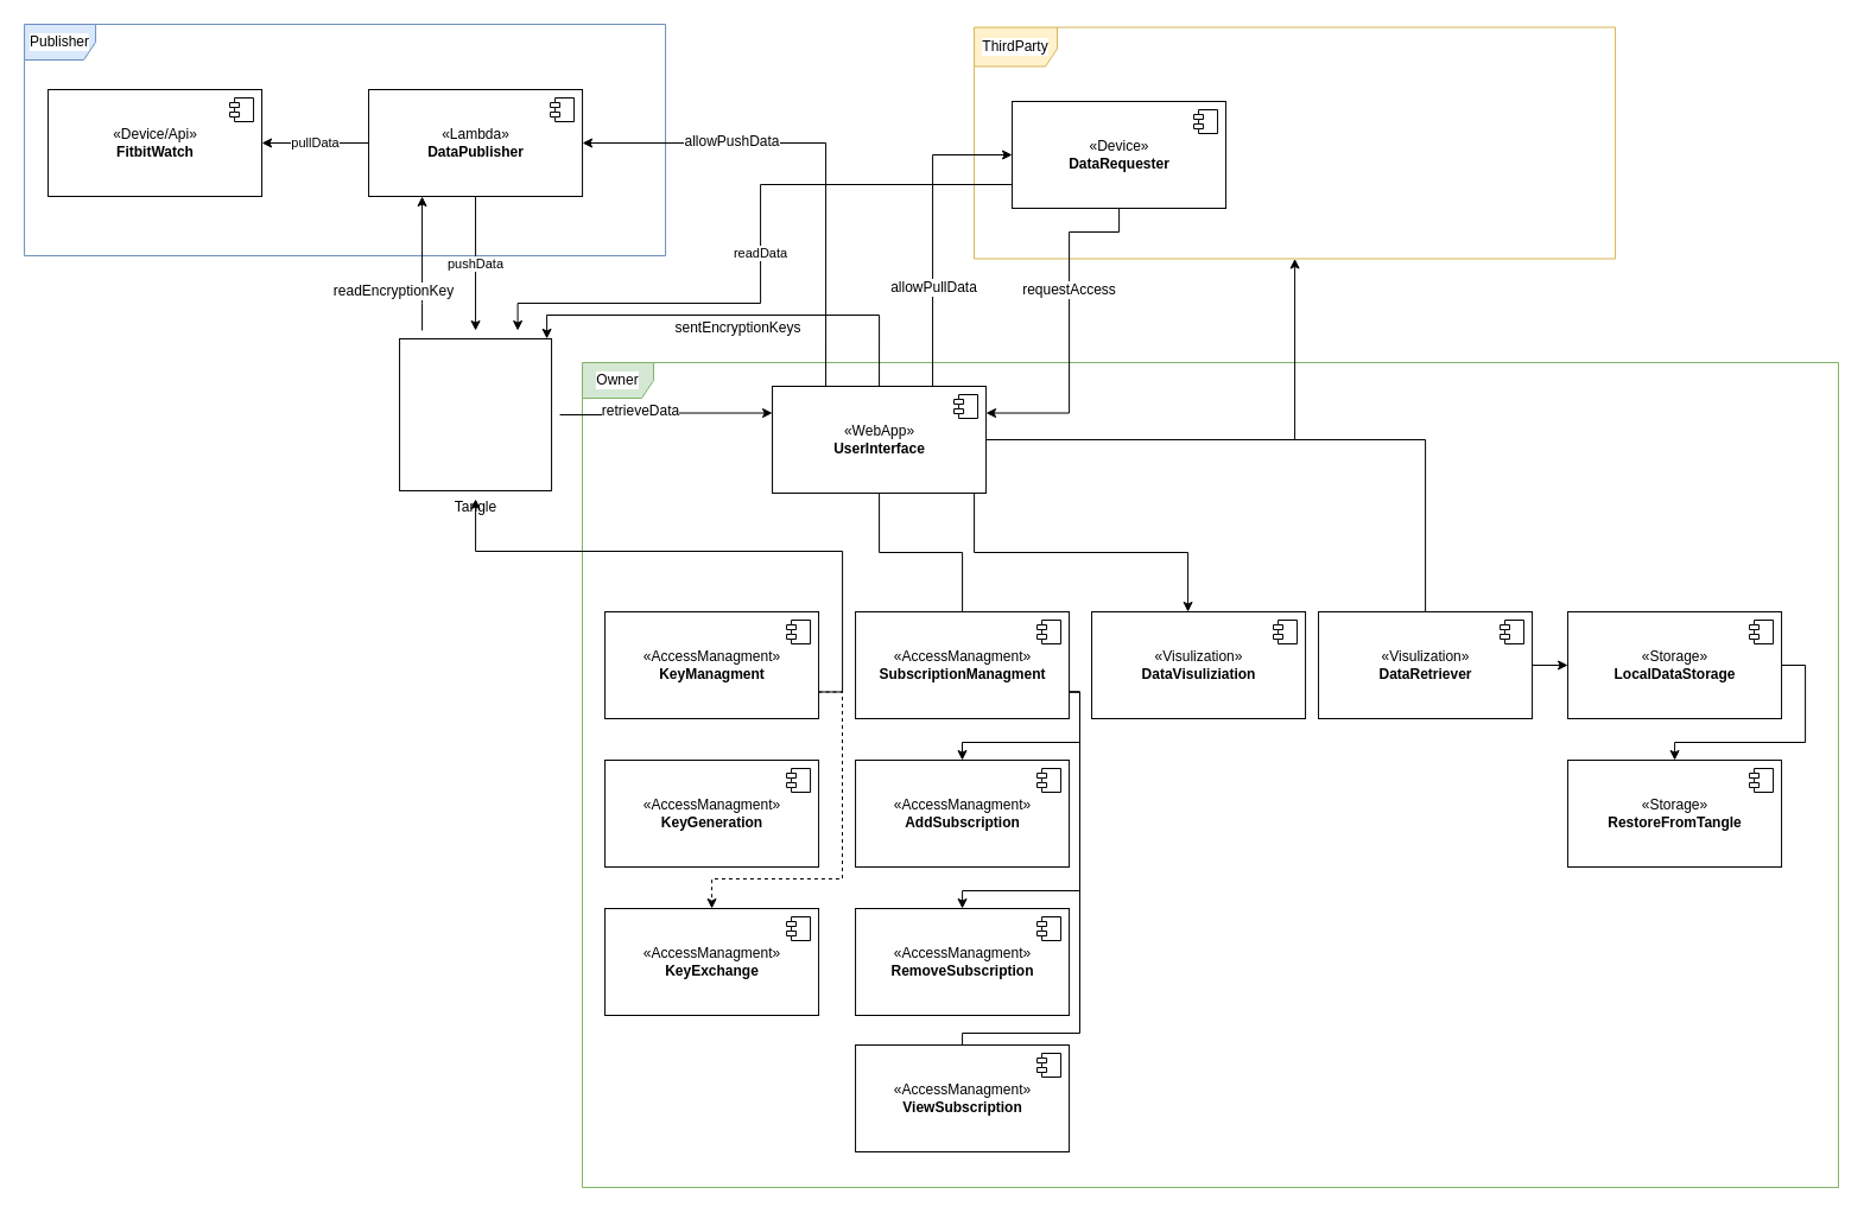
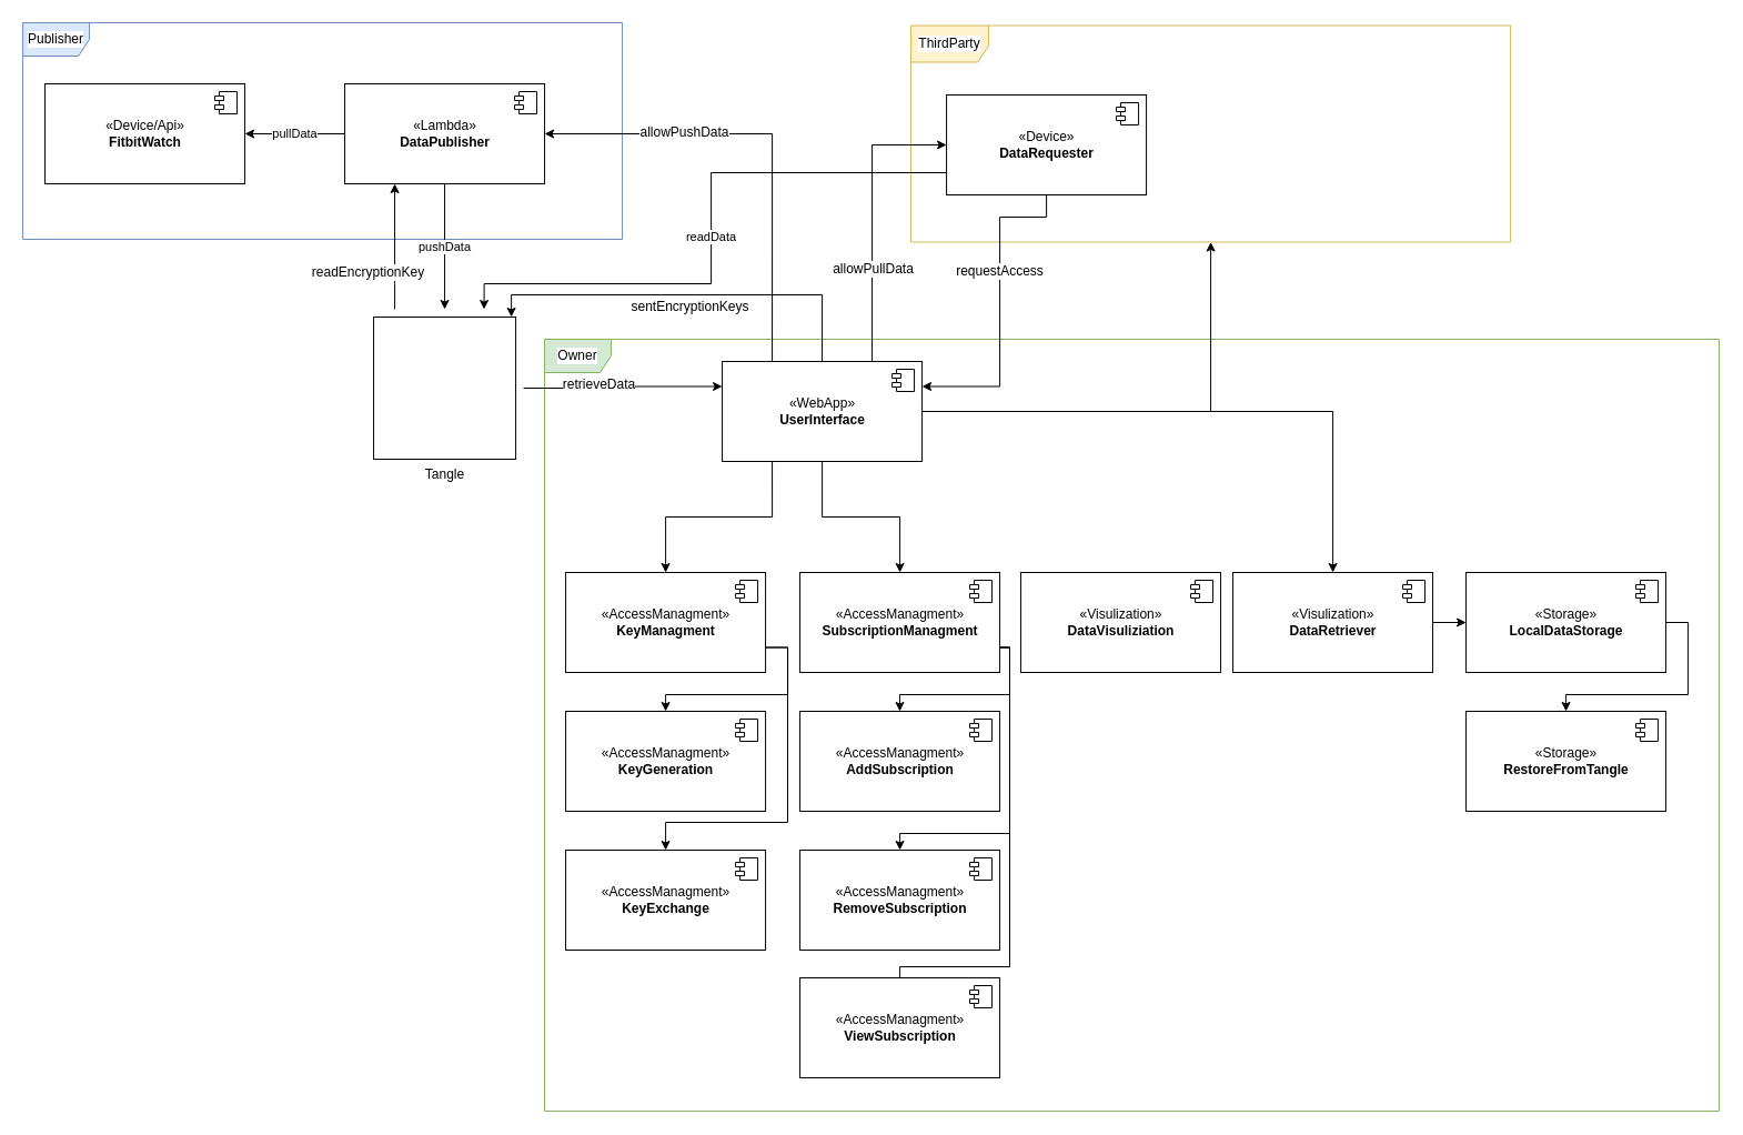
- <mxCell id="47" style="edgeStyle=orthogonalEdgeStyle;rounded=0;orthogonalLoop=1;jettySize=auto;html=1;exitX=1;exitY=0.75;exitDx=0;exitDy=0;startArrow=none;startFill=0;endArrow=classic;endFill=1;fontColor=#000000;" parent="1" source="49" target="39" edge="1"><mxGeometry relative="1" as="geometry" /></mxCell>
+ <mxCell id="47" style="edgeStyle=orthogonalEdgeStyle;rounded=0;orthogonalLoop=1;jettySize=auto;html=1;exitX=1;exitY=0.75;exitDx=0;exitDy=0;startArrow=none;startFill=0;endArrow=classic;endFill=1;fontColor=#000000;" parent="1" source="49" target="51" edge="1"><mxGeometry relative="1" as="geometry" /></mxCell>
+ <mxCell id="11" value="" style="edgeStyle=orthogonalEdgeStyle;rounded=0;orthogonalLoop=1;jettySize=auto;html=1;startArrow=none;startFill=0;endArrow=classic;endFill=1;fontColor=#000000;exitX=0.25;exitY=1;exitDx=0;exitDy=0;" parent="1" source="18" target="49" edge="1"><mxGeometry relative="1" as="geometry" /></mxCell>
- <mxCell id="9" style="edgeStyle=orthogonalEdgeStyle;rounded=0;orthogonalLoop=1;jettySize=auto;html=1;exitX=0.75;exitY=1;exitDx=0;exitDy=0;startArrow=none;startFill=0;endArrow=classic;endFill=1;fontColor=#000000;" parent="1" source="18" target="40" edge="1"><mxGeometry relative="1" as="geometry"><Array as="points"><mxPoint x="820.071" y="415" /><mxPoint x="820.071" y="465" /><mxPoint x="1000.071" y="465" /></Array></mxGeometry></mxCell>
- <mxCell id="10" value="" style="edgeStyle=orthogonalEdgeStyle;rounded=0;orthogonalLoop=1;jettySize=auto;html=1;startArrow=none;startFill=0;endArrow=none;endFill=1;fontColor=#000000;" parent="1" source="18" target="29" edge="1"><mxGeometry relative="1" as="geometry" /></mxCell>
+ <mxCell id="10" value="" style="edgeStyle=orthogonalEdgeStyle;rounded=0;orthogonalLoop=1;jettySize=auto;html=1;startArrow=none;startFill=0;endArrow=classic;endFill=1;fontColor=#000000;" parent="1" source="18" target="29" edge="1"><mxGeometry relative="1" as="geometry" /></mxCell>
- <mxCell id="12" value="" style="edgeStyle=orthogonalEdgeStyle;rounded=0;orthogonalLoop=1;jettySize=auto;html=1;startArrow=none;startFill=0;endArrow=none;endFill=1;fontColor=#000000;" parent="1" source="18" target="24" edge="1"><mxGeometry relative="1" as="geometry" /></mxCell>
+ <mxCell id="12" value="" style="edgeStyle=orthogonalEdgeStyle;rounded=0;orthogonalLoop=1;jettySize=auto;html=1;startArrow=none;startFill=0;endArrow=classic;endFill=1;fontColor=#000000;" parent="1" source="18" target="24" edge="1"><mxGeometry relative="1" as="geometry" /></mxCell>
- <mxCell id="48" style="edgeStyle=orthogonalEdgeStyle;rounded=0;orthogonalLoop=1;jettySize=auto;html=1;exitX=1;exitY=0.75;exitDx=0;exitDy=0;entryX=0.5;entryY=0;entryDx=0;entryDy=0;startArrow=none;startFill=0;endArrow=classic;endFill=1;fontColor=#000000;dashed=1;" parent="1" source="49" target="53" edge="1"><mxGeometry relative="1" as="geometry"><Array as="points"><mxPoint x="709" y="582" /><mxPoint x="709" y="740" /><mxPoint x="599" y="740" /></Array></mxGeometry></mxCell>
+ <mxCell id="48" style="edgeStyle=orthogonalEdgeStyle;rounded=0;orthogonalLoop=1;jettySize=auto;html=1;exitX=1;exitY=0.75;exitDx=0;exitDy=0;entryX=0.5;entryY=0;entryDx=0;entryDy=0;startArrow=none;startFill=0;endArrow=classic;endFill=1;fontColor=#000000;" parent="1" source="49" target="53" edge="1"><mxGeometry relative="1" as="geometry"><Array as="points"><mxPoint x="709" y="582" /><mxPoint x="709" y="740" /><mxPoint x="599" y="740" /></Array></mxGeometry></mxCell>
